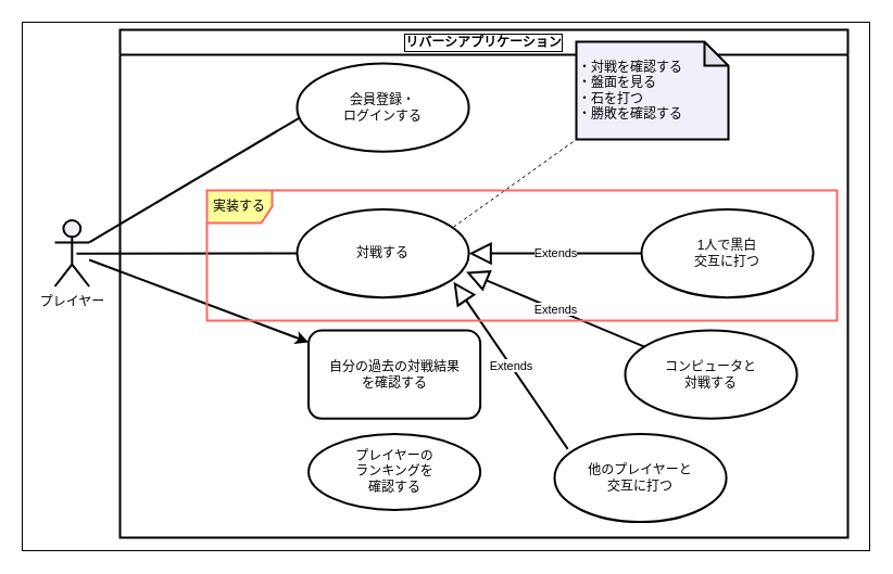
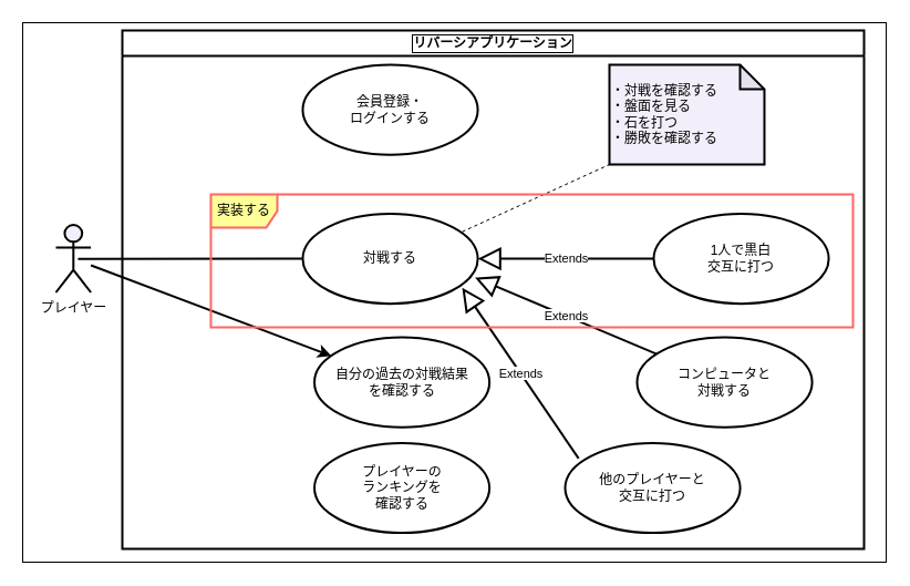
- <mxCell id="18" value="・対戦を確認する&lt;br&gt;・盤面を見る&lt;br&gt;・石を打つ&lt;br&gt;・勝敗を確認する" style="shape=note;whiteSpace=wrap;html=1;backgroundOutline=1;darkOpacity=0.05;labelBackgroundColor=none;strokeColor=#000000;strokeWidth=2;fontColor=#000000;fillColor=#F3EFFA;align=left;size=22;" vertex="1" parent="3"><mxGeometry x="510" y="18.05" width="140" height="90" as="geometry" /></mxCell>
+ <mxCell id="18" value="・対戦を確認する&lt;br&gt;・盤面を見る&lt;br&gt;・石を打つ&lt;br&gt;・勝敗を確認する" style="shape=note;whiteSpace=wrap;html=1;backgroundOutline=1;darkOpacity=0.05;labelBackgroundColor=none;strokeColor=#000000;strokeWidth=2;fontColor=#000000;fillColor=#F3EFFA;align=left;size=22;" vertex="1" parent="3"><mxGeometry x="530" y="38.05" width="140" height="90" as="geometry" /></mxCell>
- <mxCell id="4" value="" style="endArrow=none;html=1;strokeColor=#000000;fontColor=#000000;strokeWidth=2;entryX=0.017;entryY=0.613;entryDx=0;entryDy=0;entryPerimeter=0;exitX=1;exitY=0.333;exitDx=0;exitDy=0;exitPerimeter=0;" edge="1" parent="3" source="15" target="7"><mxGeometry width="50" height="50" relative="1" as="geometry"><mxPoint x="94.865" y="202.917" as="sourcePoint" /><mxPoint x="147.568" y="152.188" as="targetPoint" /></mxGeometry></mxCell>
- <mxCell id="5" value="&lt;font color=&quot;#000000&quot;&gt;自分の過去の対戦結果&lt;br&gt;を確認する&lt;/font&gt;" style="whiteSpace=wrap;html=1;labelBorderColor=none;strokeColor=#000000;strokeWidth=2;fontColor=#FFFFFF;fillColor=none;rounded=1;" vertex="1" parent="3"><mxGeometry x="263.514" y="284.083" width="158.108" height="81.167" as="geometry" /></mxCell>
+ <mxCell id="5" value="&lt;font color=&quot;#000000&quot;&gt;自分の過去の対戦結果&lt;br&gt;を確認する&lt;/font&gt;" style="ellipse;whiteSpace=wrap;html=1;labelBorderColor=none;strokeColor=#000000;strokeWidth=2;fontColor=#FFFFFF;fillColor=none;" vertex="1" parent="3"><mxGeometry x="263.514" y="284.083" width="158.108" height="81.167" as="geometry" /></mxCell>
- <mxCell id="10" value="&lt;font color=&quot;#000000&quot;&gt;プレイヤーの&lt;br&gt;ランキングを&lt;br&gt;確認する&lt;/font&gt;" style="ellipse;whiteSpace=wrap;html=1;labelBorderColor=none;strokeColor=#000000;strokeWidth=2;fontColor=#FFFFFF;fillColor=none;" vertex="1" parent="3"><mxGeometry x="263.514" y="379.454" width="158.108" height="70" as="geometry" /></mxCell>
+ <mxCell id="10" value="&lt;font color=&quot;#000000&quot;&gt;プレイヤーの&lt;br&gt;ランキングを&lt;br&gt;確認する&lt;/font&gt;" style="ellipse;whiteSpace=wrap;html=1;labelBorderColor=none;strokeColor=#000000;strokeWidth=2;fontColor=#FFFFFF;fillColor=none;" vertex="1" parent="3"><mxGeometry x="263.514" y="379.454" width="158.108" height="81.167" as="geometry" /></mxCell>
